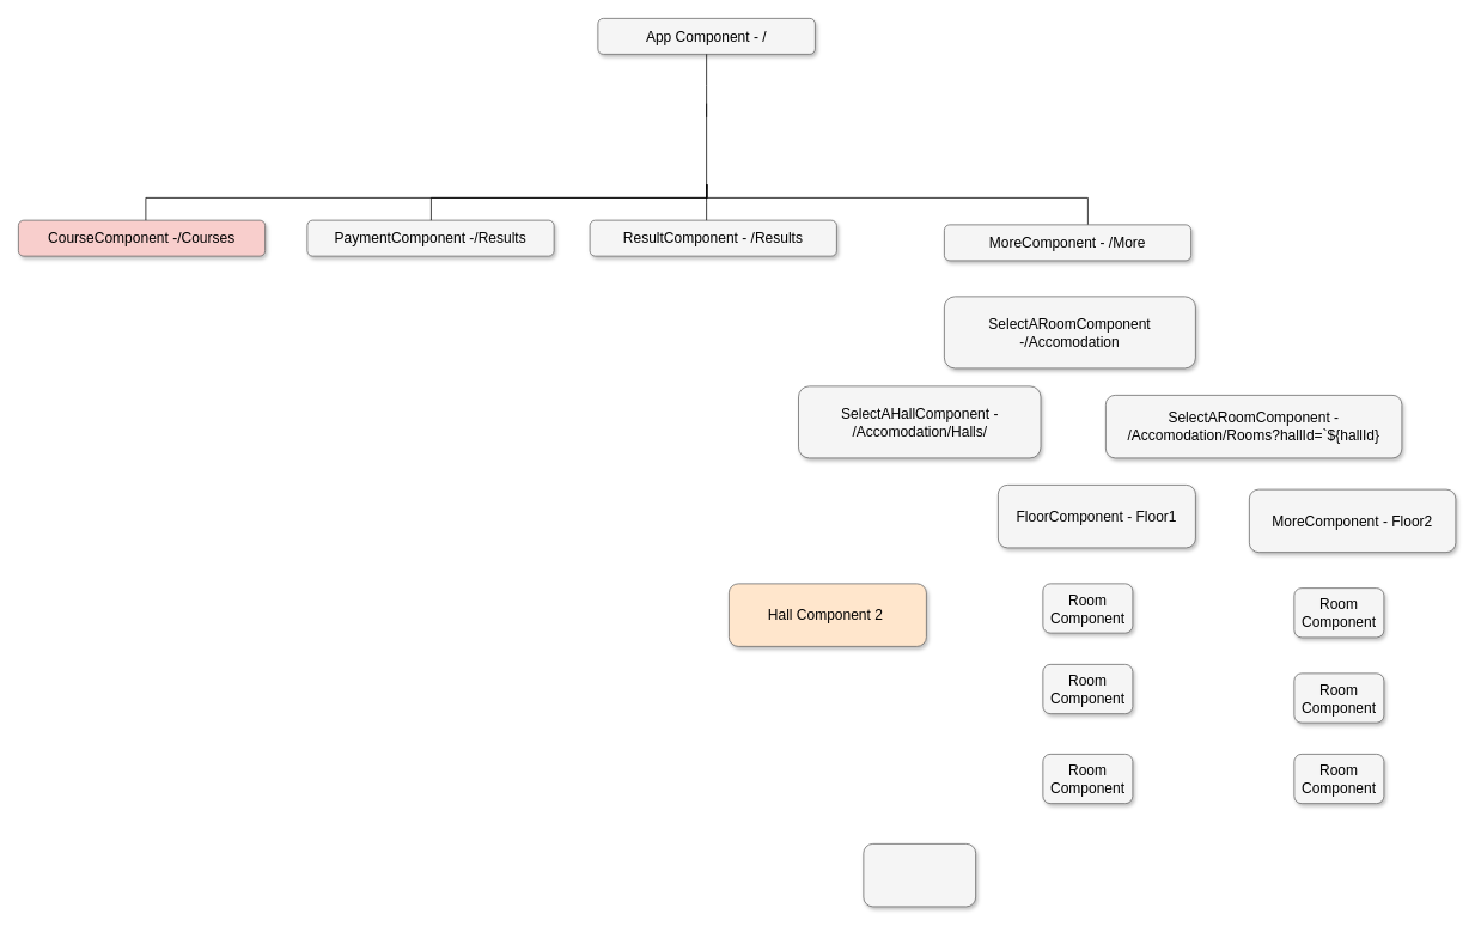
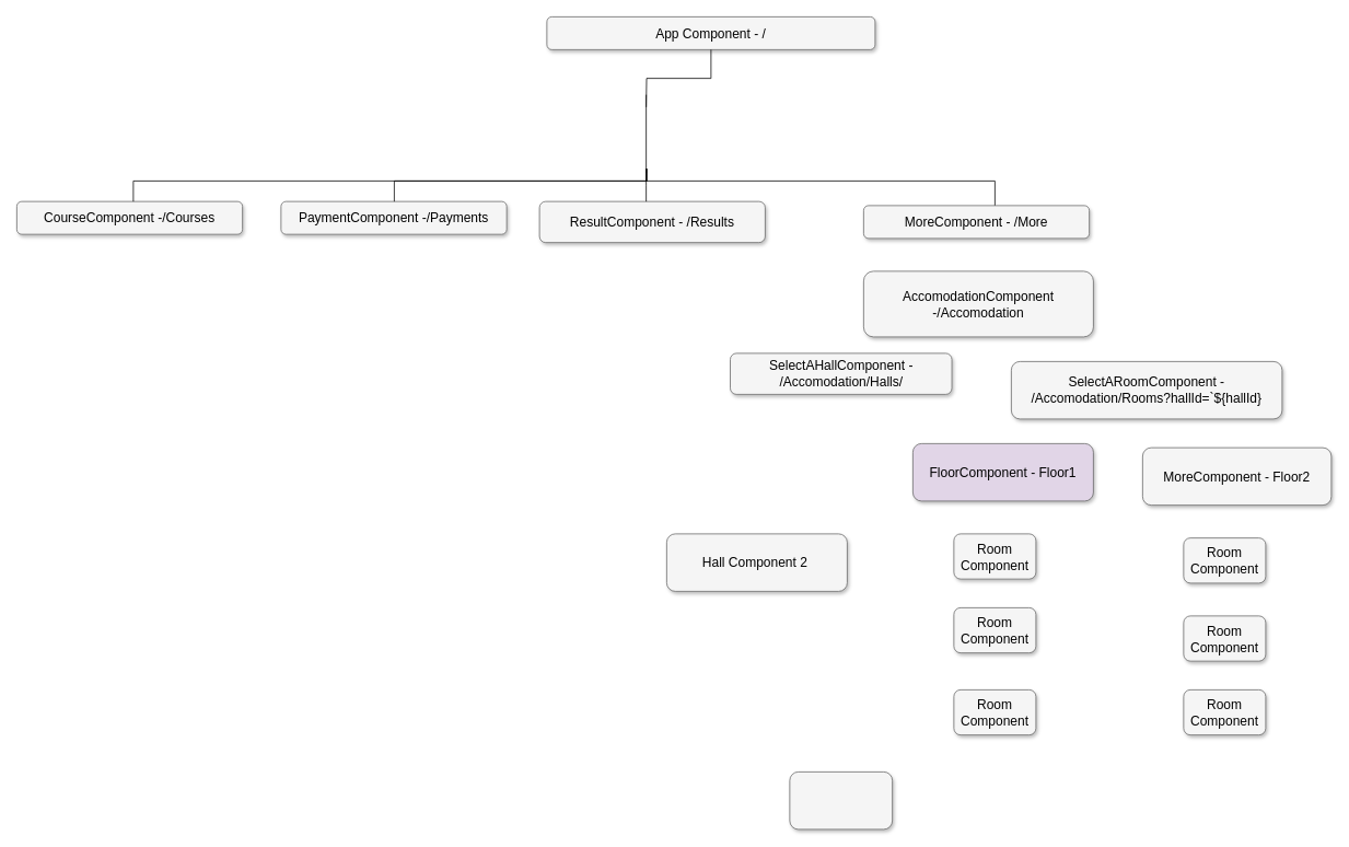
- <mxCell id="7" value="App Component - /" style="whiteSpace=wrap;html=1;rounded=1;shadow=1;strokeWidth=1;fontSize=16;align=center;fillColor=#f5f5f5;strokeColor=#666666;" parent="1" vertex="1"><mxGeometry x="666" y="20" width="242" height="40" as="geometry" /></mxCell>
+ <mxCell id="7" value="App Component - /" style="whiteSpace=wrap;html=1;rounded=1;shadow=1;strokeWidth=1;fontSize=16;align=center;fillColor=#f5f5f5;strokeColor=#666666;" parent="1" vertex="1"><mxGeometry x="666" y="20" width="400" height="40" as="geometry" /></mxCell>
- <mxCell id="4" value="CourseComponent -/Courses" style="whiteSpace=wrap;html=1;rounded=1;shadow=1;strokeWidth=1;fontSize=16;align=center;fillColor=#f8cecc;strokeColor=#666666;" parent="1" vertex="1"><mxGeometry x="20" y="245" width="275" height="40" as="geometry" /></mxCell>
+ <mxCell id="4" value="CourseComponent -/Courses" style="whiteSpace=wrap;html=1;rounded=1;shadow=1;strokeWidth=1;fontSize=16;align=center;fillColor=#f5f5f5;strokeColor=#666666;" parent="1" vertex="1"><mxGeometry x="20" y="245" width="275" height="40" as="geometry" /></mxCell>
- <mxCell id="2" value="PaymentComponent -/Results" style="whiteSpace=wrap;html=1;rounded=1;shadow=1;strokeWidth=1;fontSize=16;align=center;fillColor=#f5f5f5;strokeColor=#666666;" parent="1" vertex="1"><mxGeometry x="342" y="245" width="275" height="40" as="geometry" /></mxCell>
+ <mxCell id="2" value="PaymentComponent -/Payments" style="whiteSpace=wrap;html=1;rounded=1;shadow=1;strokeWidth=1;fontSize=16;align=center;fillColor=#f5f5f5;strokeColor=#666666;" parent="1" vertex="1"><mxGeometry x="342" y="245" width="275" height="40" as="geometry" /></mxCell>
- <mxCell id="3" value="ResultComponent - /Results" style="whiteSpace=wrap;html=1;rounded=1;shadow=1;strokeWidth=1;fontSize=16;align=center;fillColor=#f5f5f5;strokeColor=#666666;" parent="1" vertex="1"><mxGeometry x="657" y="245" width="275" height="40" as="geometry" /></mxCell>
+ <mxCell id="3" value="ResultComponent - /Results" style="whiteSpace=wrap;html=1;rounded=1;shadow=1;strokeWidth=1;fontSize=16;align=center;fillColor=#f5f5f5;strokeColor=#666666;" parent="1" vertex="1"><mxGeometry x="657" y="245" width="275" height="50" as="geometry" /></mxCell>
- <mxCell id="8" value="SelectARoomComponent -/Accomodation" style="whiteSpace=wrap;html=1;rounded=1;shadow=1;strokeWidth=1;fontSize=16;align=center;fillColor=#f5f5f5;strokeColor=#666666;" parent="1" vertex="1"><mxGeometry x="1052" y="330" width="280" height="80" as="geometry" /></mxCell>
+ <mxCell id="8" value="AccomodationComponent -/Accomodation" style="whiteSpace=wrap;html=1;rounded=1;shadow=1;strokeWidth=1;fontSize=16;align=center;fillColor=#f5f5f5;strokeColor=#666666;" parent="1" vertex="1"><mxGeometry x="1052" y="330" width="280" height="80" as="geometry" /></mxCell>
- <mxCell id="5" value="SelectAHallComponent - /Accomodation/Halls/" style="whiteSpace=wrap;html=1;rounded=1;shadow=1;strokeWidth=1;fontSize=16;align=center;fillColor=#f5f5f5;strokeColor=#666666;" parent="1" vertex="1"><mxGeometry x="889.5" y="430" width="270" height="80" as="geometry" /></mxCell>
+ <mxCell id="5" value="SelectAHallComponent - /Accomodation/Halls/" style="whiteSpace=wrap;html=1;rounded=1;shadow=1;strokeWidth=1;fontSize=16;align=center;fillColor=#f5f5f5;strokeColor=#666666;" parent="1" vertex="1"><mxGeometry x="889.5" y="430" width="270" height="50" as="geometry" /></mxCell>
- <mxCell id="19" value="FloorComponent - Floor1" style="whiteSpace=wrap;html=1;rounded=1;shadow=1;strokeWidth=1;fontSize=16;align=center;fillColor=#f5f5f5;strokeColor=#666666;" vertex="1" parent="1"><mxGeometry x="1112" y="540" width="220" height="70" as="geometry" /></mxCell>
+ <mxCell id="19" value="FloorComponent - Floor1" style="whiteSpace=wrap;html=1;rounded=1;shadow=1;strokeWidth=1;fontSize=16;align=center;fillColor=#e1d5e7;strokeColor=#666666;" vertex="1" parent="1"><mxGeometry x="1112" y="540" width="220" height="70" as="geometry" /></mxCell>
- <mxCell id="6" value="Hall Component 2&amp;nbsp;" style="whiteSpace=wrap;html=1;rounded=1;shadow=1;strokeWidth=1;fontSize=16;align=center;fillColor=#ffe6cc;strokeColor=#666666;" parent="1" vertex="1"><mxGeometry x="812" y="650" width="220" height="70" as="geometry" /></mxCell>
+ <mxCell id="6" value="Hall Component 2&amp;nbsp;" style="whiteSpace=wrap;html=1;rounded=1;shadow=1;strokeWidth=1;fontSize=16;align=center;fillColor=#f5f5f5;strokeColor=#666666;" parent="1" vertex="1"><mxGeometry x="812" y="650" width="220" height="70" as="geometry" /></mxCell>
